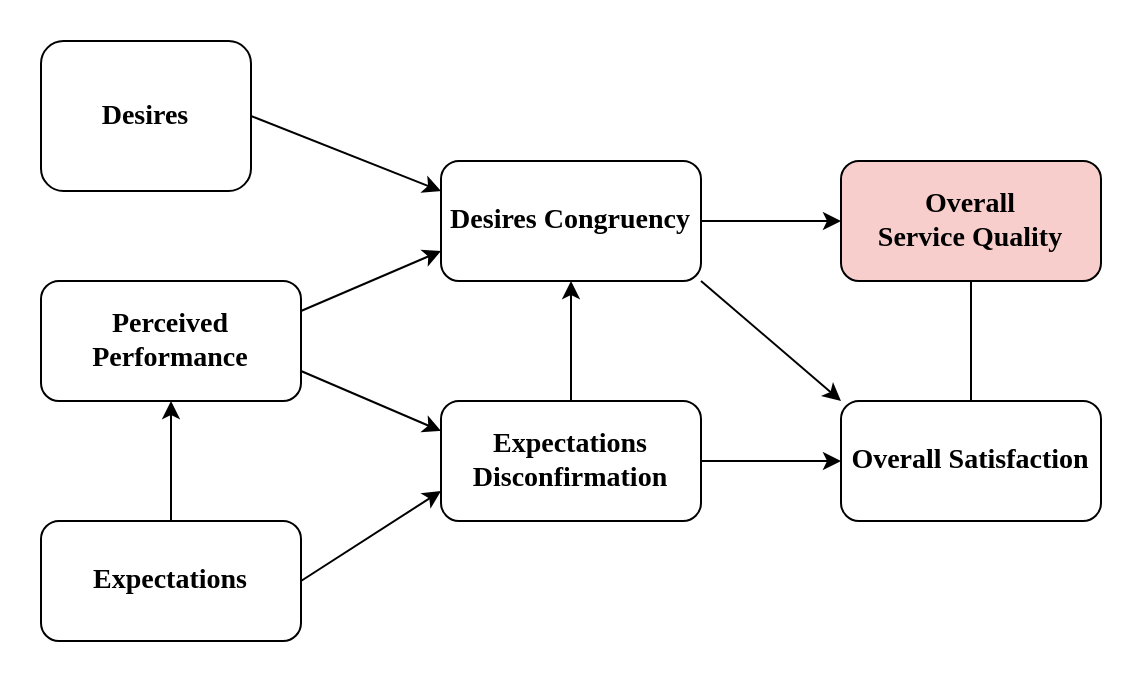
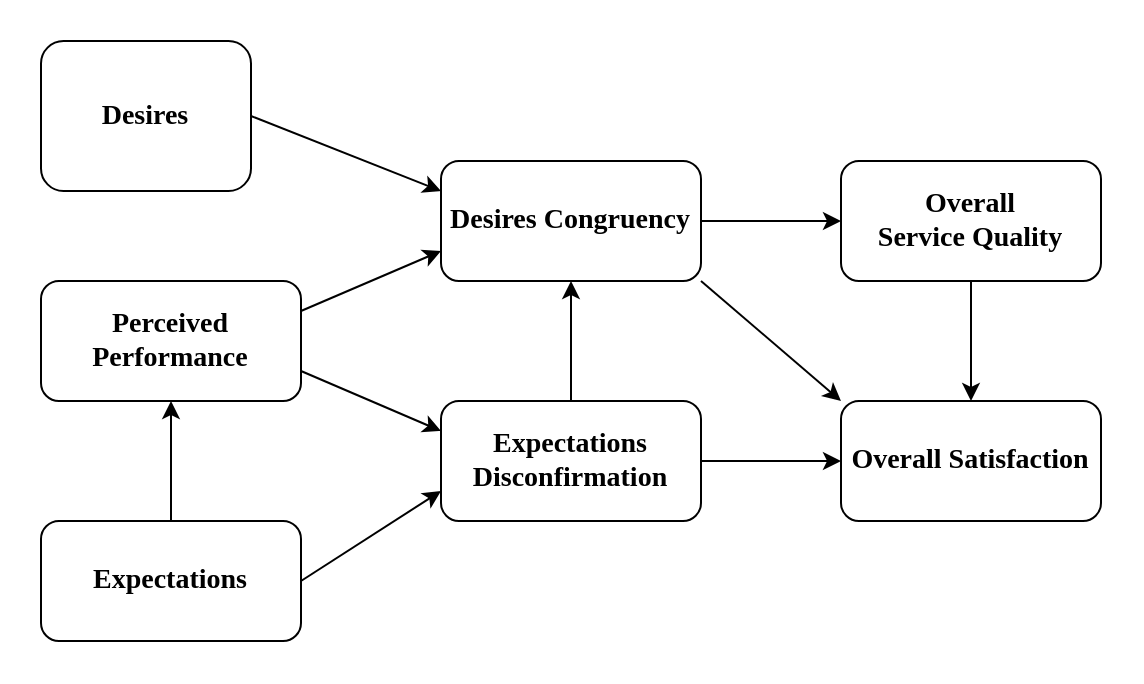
- <mxCell id="16" value="&lt;b&gt;&lt;font style=&quot;font-size: 14px;&quot; face=&quot;Verdana&quot;&gt;Overall &lt;br&gt;Service Quality&lt;/font&gt;&lt;/b&gt;" style="rounded=1;whiteSpace=wrap;html=1;fillColor=#f8cecc;" parent="1" vertex="1"><mxGeometry x="420" y="80" width="130" height="60" as="geometry" /></mxCell>
+ <mxCell id="16" value="&lt;b&gt;&lt;font style=&quot;font-size: 14px;&quot; face=&quot;Verdana&quot;&gt;Overall &lt;br&gt;Service Quality&lt;/font&gt;&lt;/b&gt;" style="rounded=1;whiteSpace=wrap;html=1;" parent="1" vertex="1"><mxGeometry x="420" y="80" width="130" height="60" as="geometry" /></mxCell>
- <mxCell id="15" style="edgeStyle=orthogonalEdgeStyle;rounded=0;orthogonalLoop=1;jettySize=auto;html=1;exitX=0.5;exitY=1;exitDx=0;exitDy=0;entryX=0.5;entryY=0;entryDx=0;entryDy=0;endArrow=none;" edge="1" parent="1" source="16" target="17"><mxGeometry relative="1" as="geometry" /></mxCell>
+ <mxCell id="15" style="edgeStyle=orthogonalEdgeStyle;rounded=0;orthogonalLoop=1;jettySize=auto;html=1;exitX=0.5;exitY=1;exitDx=0;exitDy=0;entryX=0.5;entryY=0;entryDx=0;entryDy=0;" edge="1" parent="1" source="16" target="17"><mxGeometry relative="1" as="geometry" /></mxCell>
